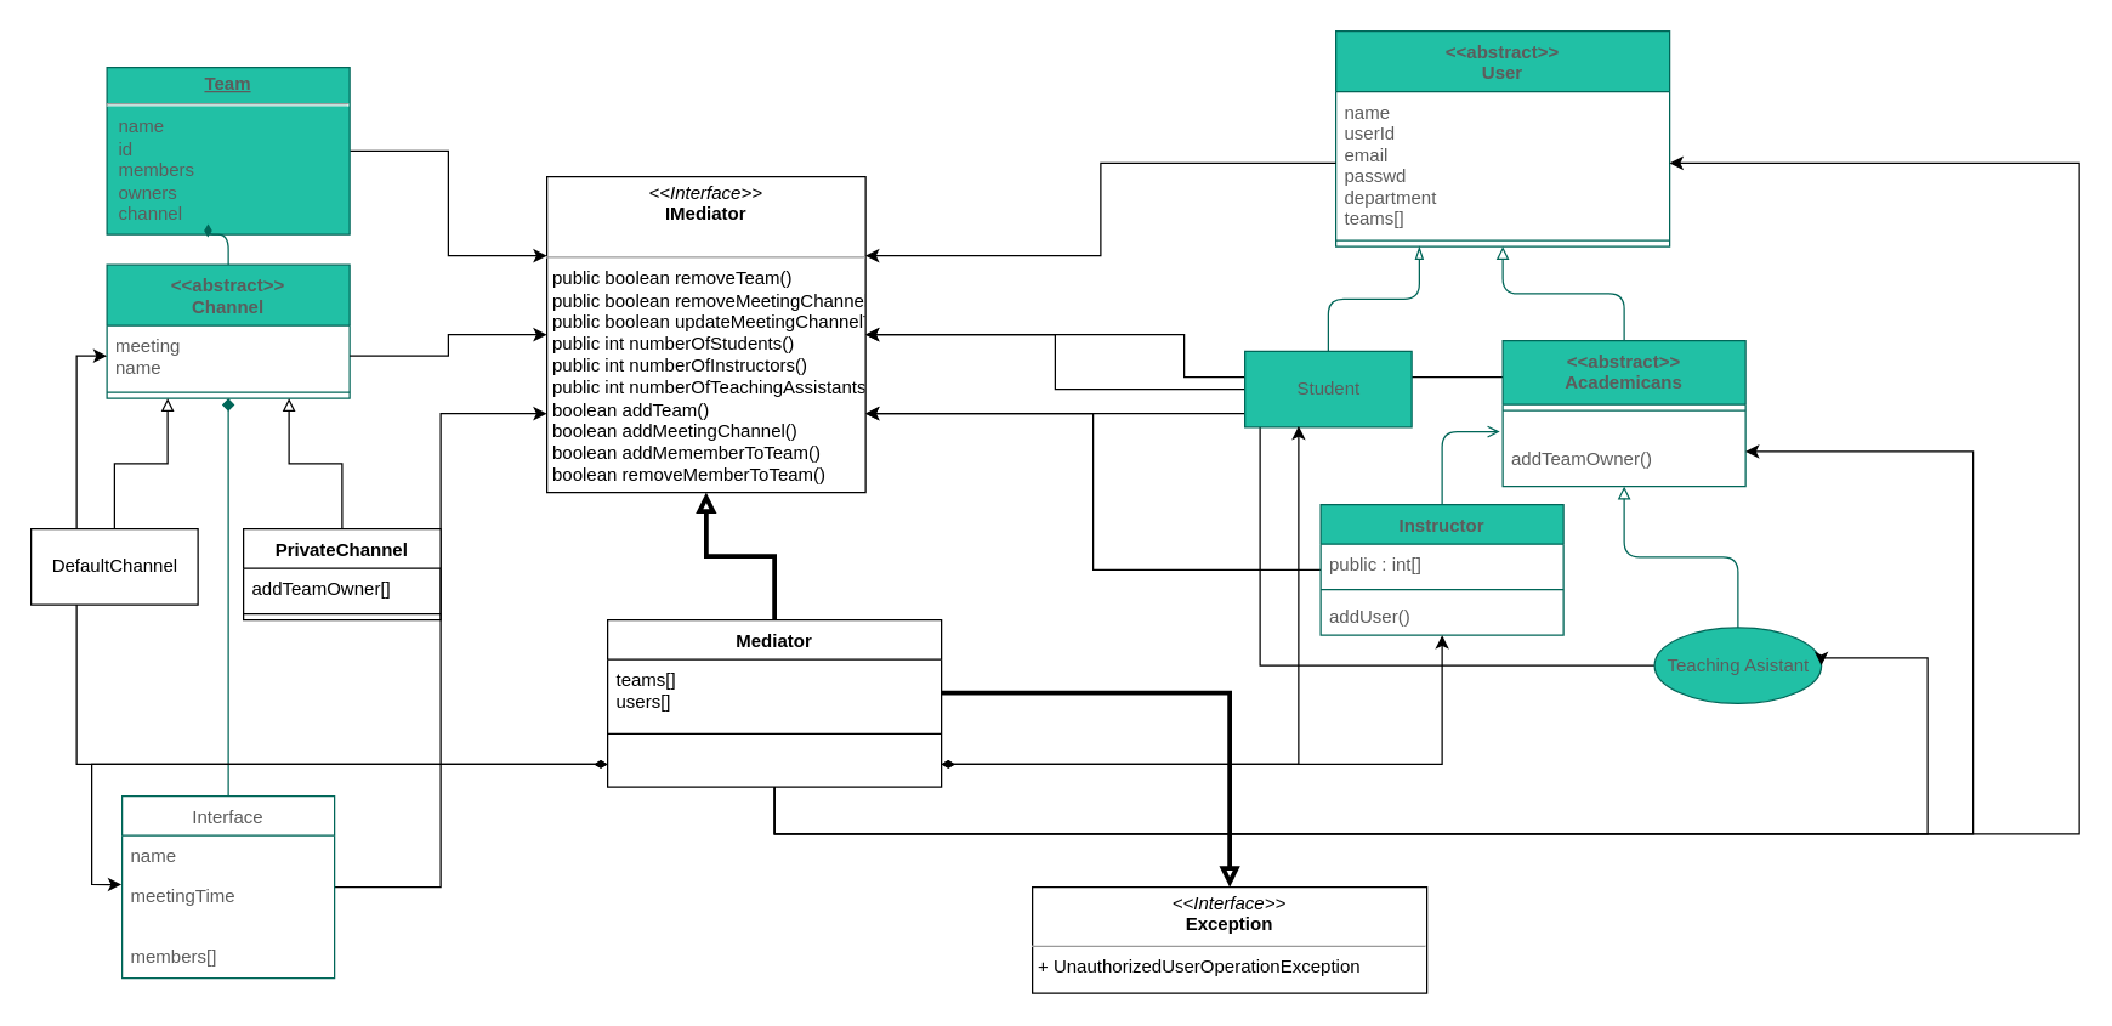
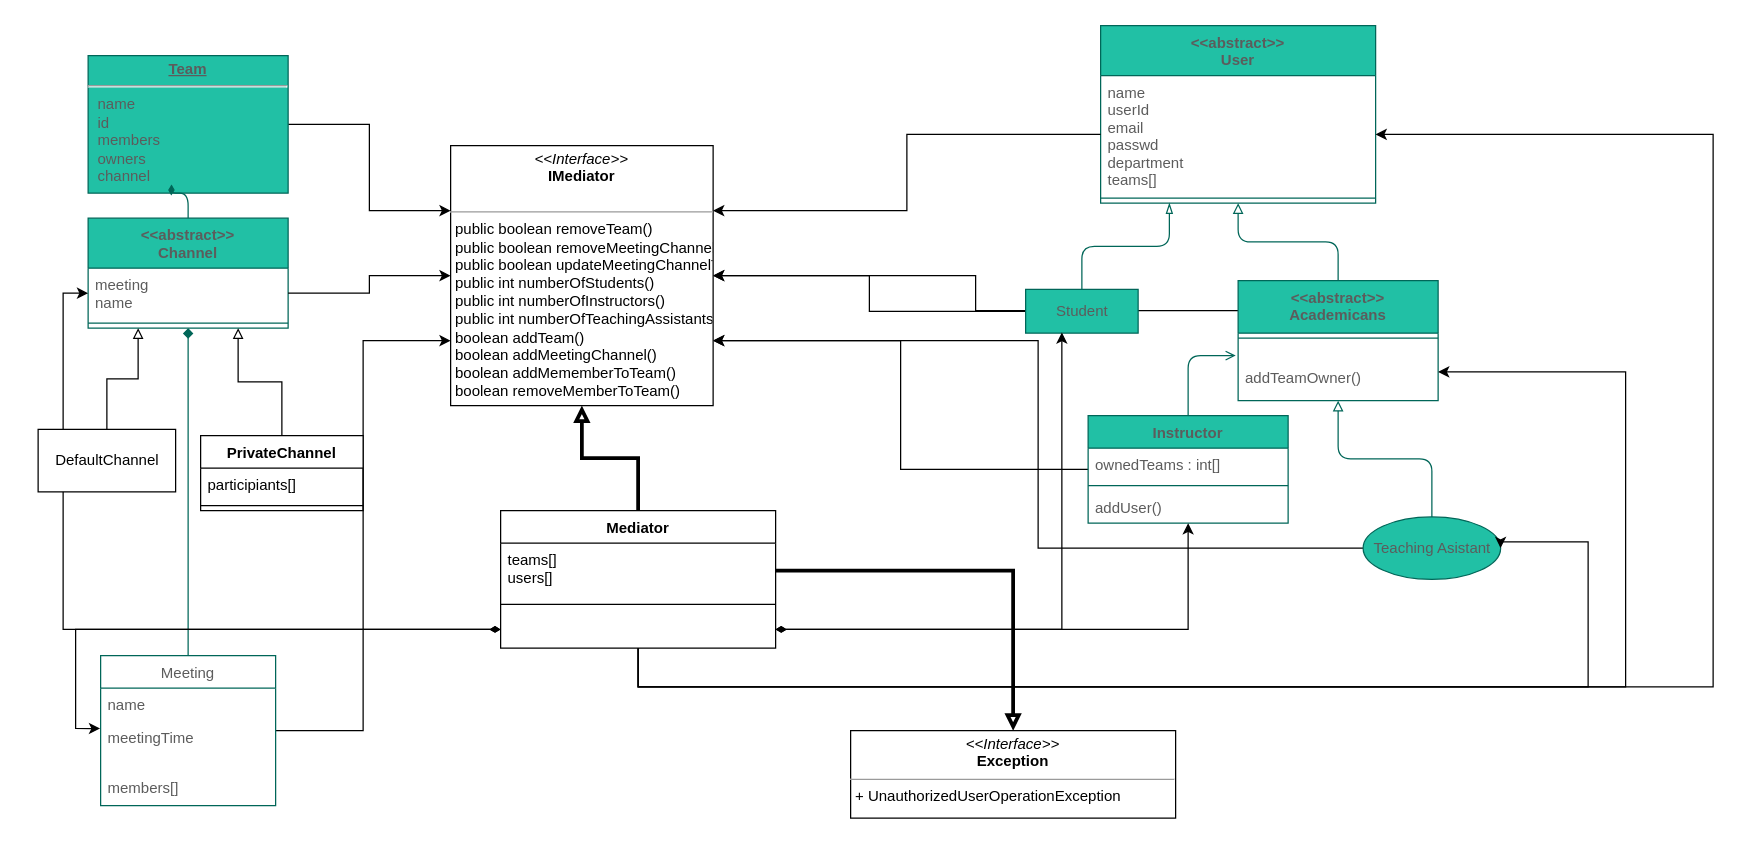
- <mxCell id="33" value="Student" style="html=1;rounded=0;sketch=0;strokeColor=#006658;fillColor=#21C0A5;fontColor=#5C5C5C;" parent="1" vertex="1"><mxGeometry x="820" y="231" width="110" height="50" as="geometry" /></mxCell>
+ <mxCell id="33" value="Student" style="html=1;rounded=0;sketch=0;strokeColor=#006658;fillColor=#21C0A5;fontColor=#5C5C5C;" parent="1" vertex="1"><mxGeometry x="820" y="231" width="90" height="35" as="geometry" /></mxCell>
- <mxCell id="20" value="public : int[]" style="text;strokeColor=none;fillColor=none;align=left;verticalAlign=top;spacingLeft=4;spacingRight=4;overflow=hidden;rotatable=0;points=[[0,0.5],[1,0.5]];portConstraint=eastwest;fontColor=#5C5C5C;" parent="19" vertex="1"><mxGeometry y="26" width="160" height="26" as="geometry" /></mxCell>
+ <mxCell id="20" value="ownedTeams : int[]" style="text;strokeColor=none;fillColor=none;align=left;verticalAlign=top;spacingLeft=4;spacingRight=4;overflow=hidden;rotatable=0;points=[[0,0.5],[1,0.5]];portConstraint=eastwest;fontColor=#5C5C5C;" parent="19" vertex="1"><mxGeometry y="26" width="160" height="26" as="geometry" /></mxCell>
- <mxCell id="54" value="DefaultChannel" style="html=1;" vertex="1" parent="1"><mxGeometry y="348" width="110" height="50" as="geometry" x="20" /></mxCell>
+ <mxCell id="54" value="DefaultChannel" style="html=1;" vertex="1" parent="1"><mxGeometry x="30" y="343" width="110" height="50" as="geometry" /></mxCell>
- <mxCell id="51" value="addTeamOwner[]" style="text;strokeColor=none;fillColor=none;align=left;verticalAlign=top;spacingLeft=4;spacingRight=4;overflow=hidden;rotatable=0;points=[[0,0.5],[1,0.5]];portConstraint=eastwest;" vertex="1" parent="50"><mxGeometry y="26" width="130" height="26" as="geometry" /></mxCell>
+ <mxCell id="51" value="participiants[]" style="text;strokeColor=none;fillColor=none;align=left;verticalAlign=top;spacingLeft=4;spacingRight=4;overflow=hidden;rotatable=0;points=[[0,0.5],[1,0.5]];portConstraint=eastwest;" vertex="1" parent="50"><mxGeometry y="26" width="130" height="26" as="geometry" /></mxCell>
- <mxCell id="13" value="Interface" style="swimlane;fontStyle=0;childLayout=stackLayout;horizontal=1;startSize=26;fillColor=none;horizontalStack=0;resizeParent=1;resizeParentMax=0;resizeLast=0;collapsible=1;marginBottom=0;rounded=0;sketch=0;strokeColor=#006658;fontColor=#5C5C5C;" parent="1" vertex="1"><mxGeometry x="80" y="524" width="140" height="120" as="geometry" /></mxCell>
+ <mxCell id="13" value="Meeting" style="swimlane;fontStyle=0;childLayout=stackLayout;horizontal=1;startSize=26;fillColor=none;horizontalStack=0;resizeParent=1;resizeParentMax=0;resizeLast=0;collapsible=1;marginBottom=0;rounded=0;sketch=0;strokeColor=#006658;fontColor=#5C5C5C;" parent="1" vertex="1"><mxGeometry x="80" y="524" width="140" height="120" as="geometry" /></mxCell>
